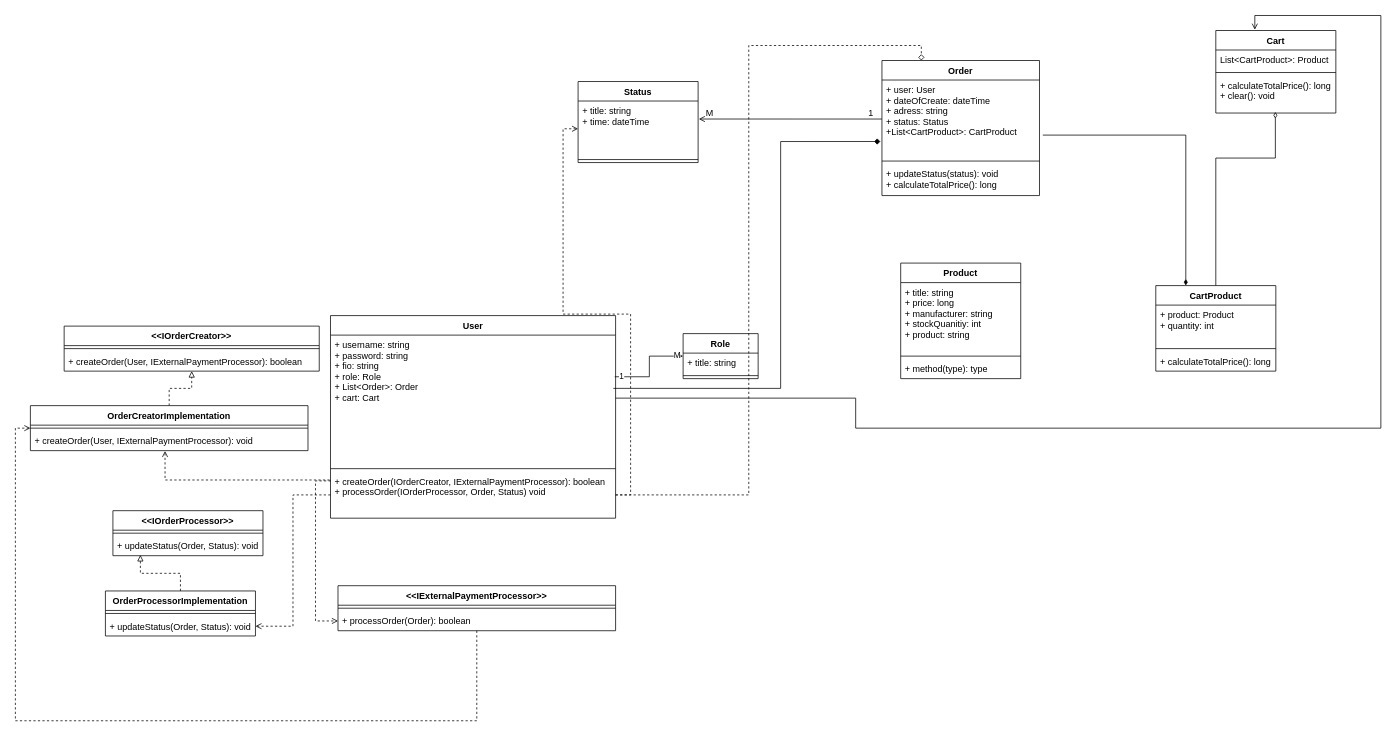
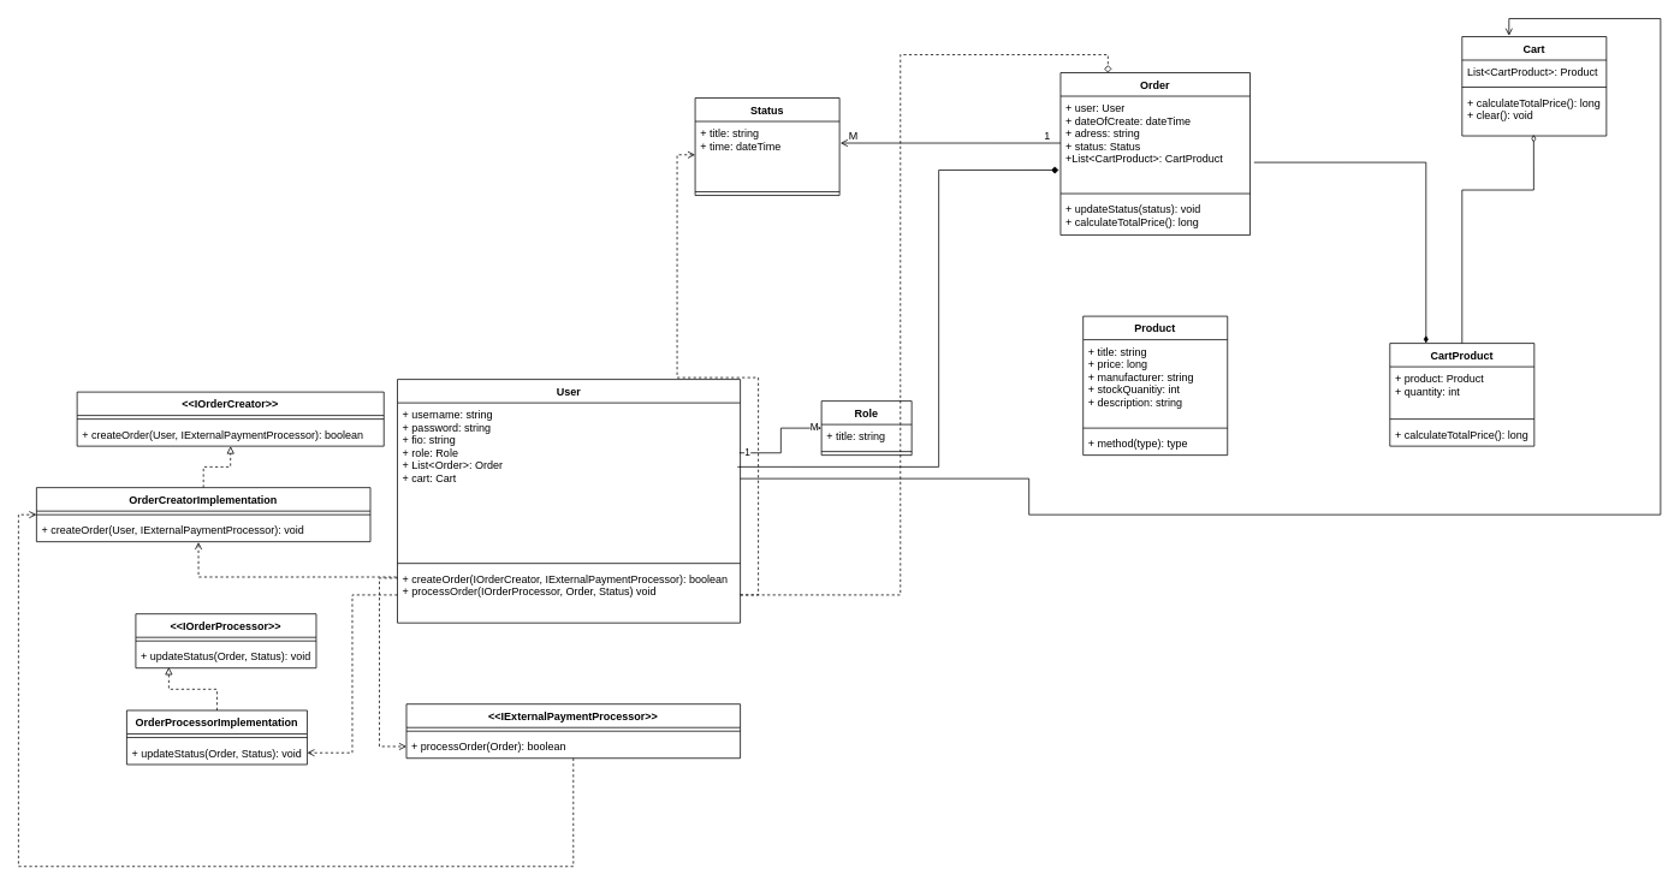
- <mxCell id="7" value="+ title: string&#10;+ price: long&#10;+ manufacturer: string&#10;+ stockQuanitiy: int&#10;+ product: string" style="text;strokeColor=none;fillColor=none;align=left;verticalAlign=top;spacingLeft=4;spacingRight=4;overflow=hidden;rotatable=0;points=[[0,0.5],[1,0.5]];portConstraint=eastwest;" vertex="1" parent="6"><mxGeometry y="26" width="160" height="94" as="geometry" /></mxCell>
+ <mxCell id="7" value="+ title: string&#10;+ price: long&#10;+ manufacturer: string&#10;+ stockQuanitiy: int&#10;+ description: string" style="text;strokeColor=none;fillColor=none;align=left;verticalAlign=top;spacingLeft=4;spacingRight=4;overflow=hidden;rotatable=0;points=[[0,0.5],[1,0.5]];portConstraint=eastwest;" vertex="1" parent="6"><mxGeometry y="26" width="160" height="94" as="geometry" /></mxCell>
